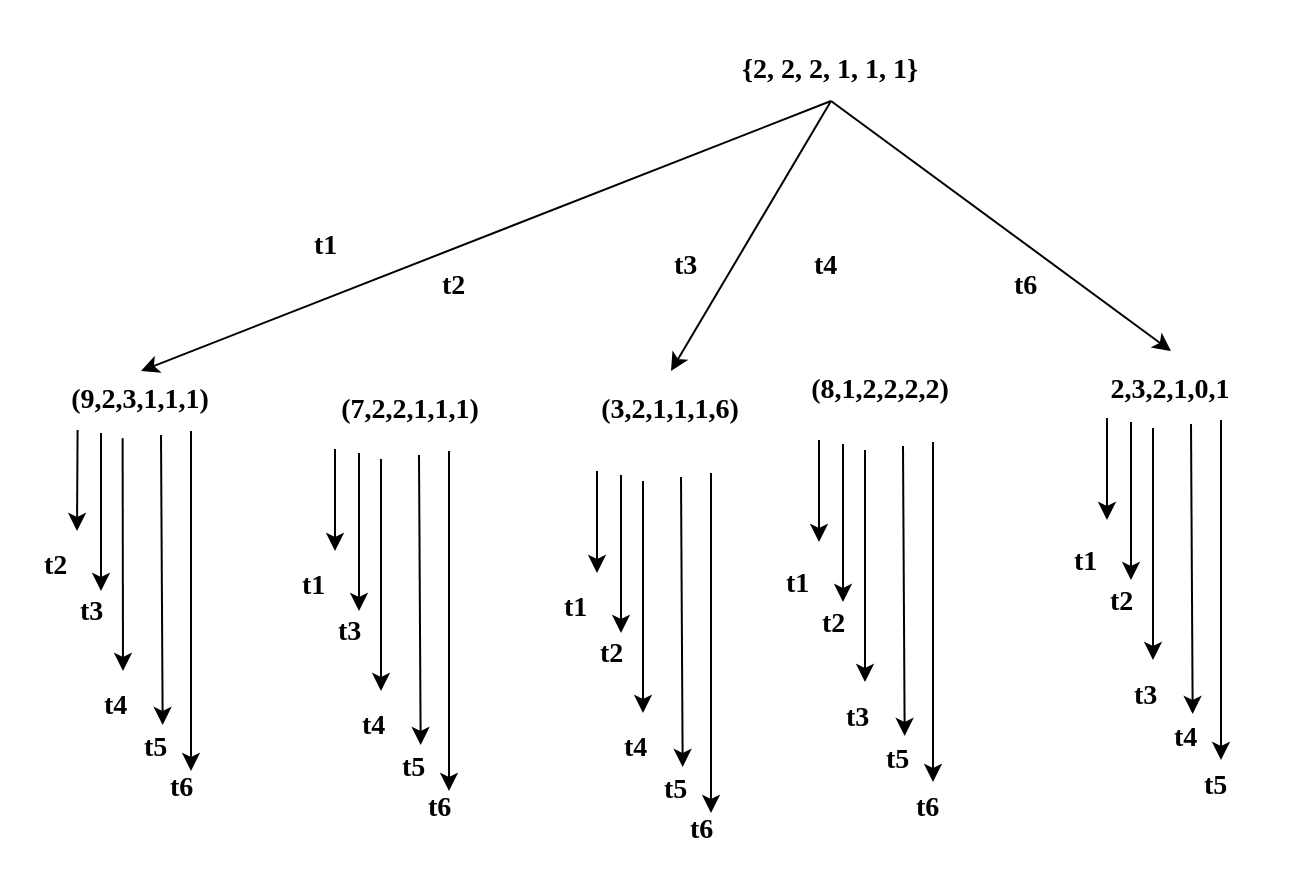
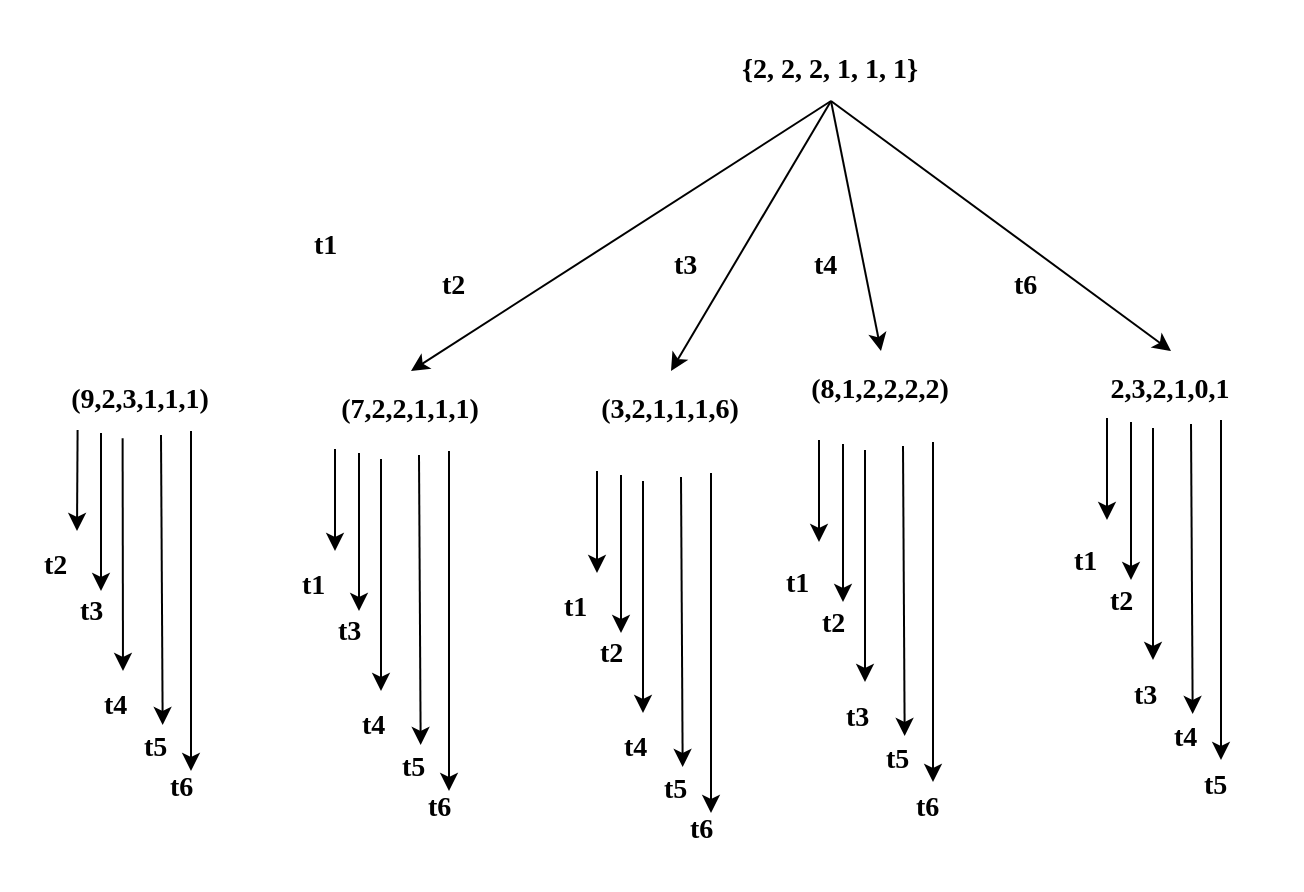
+ <mxCell id="11" value="" style="endArrow=classic;html=1;fontFamily=Times New Roman;fontSize=14;exitX=0.5;exitY=1;exitDx=0;exitDy=0;entryX=0.5;entryY=0;entryDx=0;entryDy=0;fontStyle=1" edge="1" parent="1" source="2" target="6"><mxGeometry width="50" height="50" relative="1" as="geometry"><mxPoint x="10" y="275" as="sourcePoint" /><mxPoint x="60" y="225" as="targetPoint" /></mxGeometry></mxCell>
- <mxCell id="8" value="" style="endArrow=classic;html=1;exitX=0.5;exitY=1;exitDx=0;exitDy=0;entryX=0.5;entryY=0;entryDx=0;entryDy=0;fontFamily=Times New Roman;fontSize=14;fontStyle=1" edge="1" parent="1" source="2" target="3"><mxGeometry width="50" height="50" relative="1" as="geometry"><mxPoint x="10" y="275" as="sourcePoint" /><mxPoint x="60" y="225" as="targetPoint" /></mxGeometry></mxCell>
+ <mxCell id="9" value="" style="endArrow=classic;html=1;exitX=0.5;exitY=1;exitDx=0;exitDy=0;entryX=0.5;entryY=0;entryDx=0;entryDy=0;fontFamily=Times New Roman;fontSize=14;fontStyle=1" edge="1" parent="1" source="2" target="4"><mxGeometry width="50" height="50" relative="1" as="geometry"><mxPoint x="10" y="275" as="sourcePoint" /><mxPoint x="60" y="225" as="targetPoint" /></mxGeometry></mxCell>
